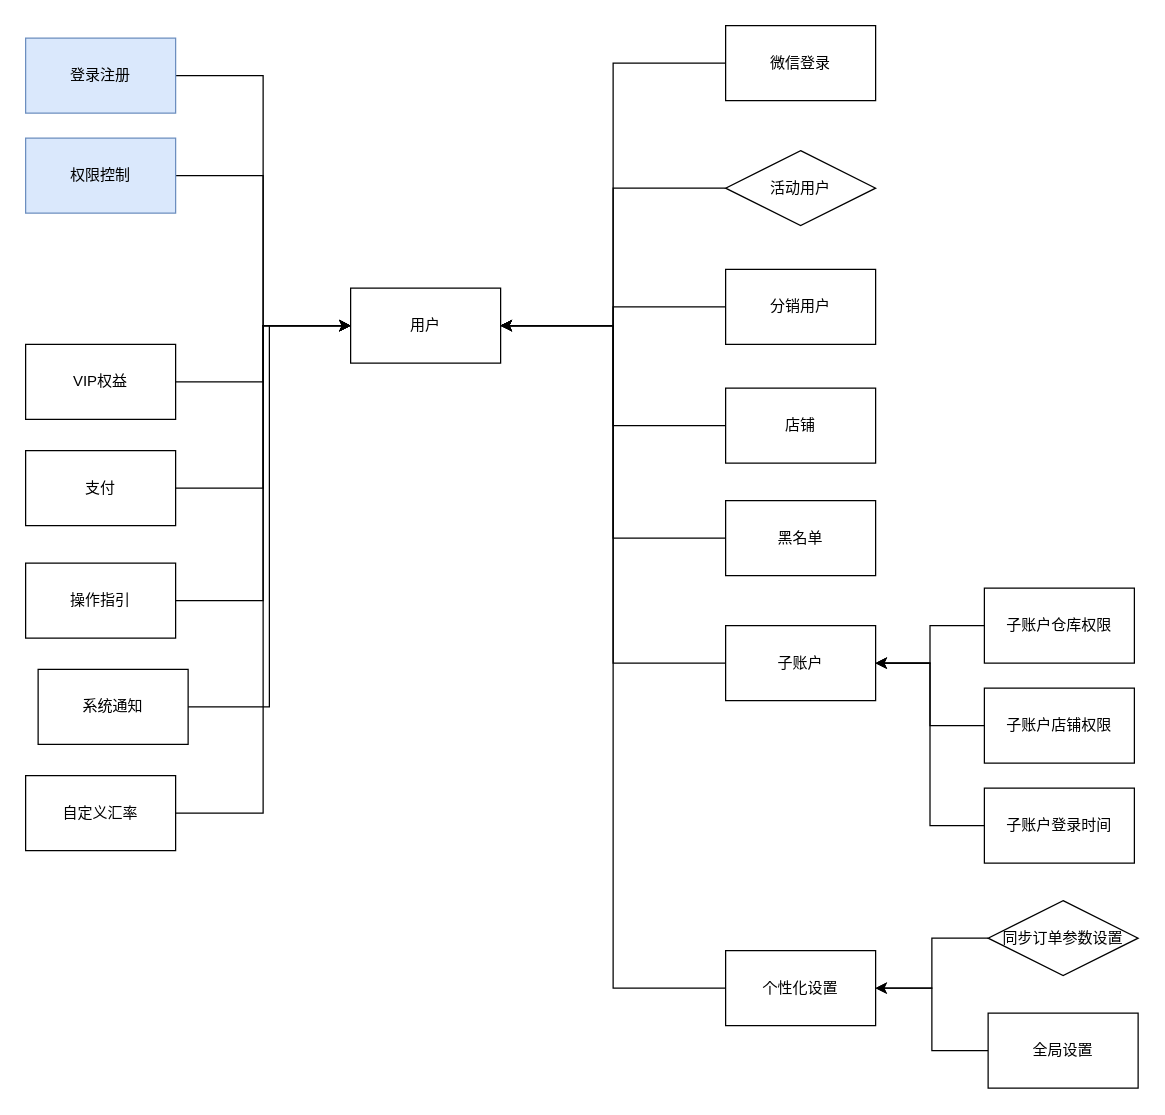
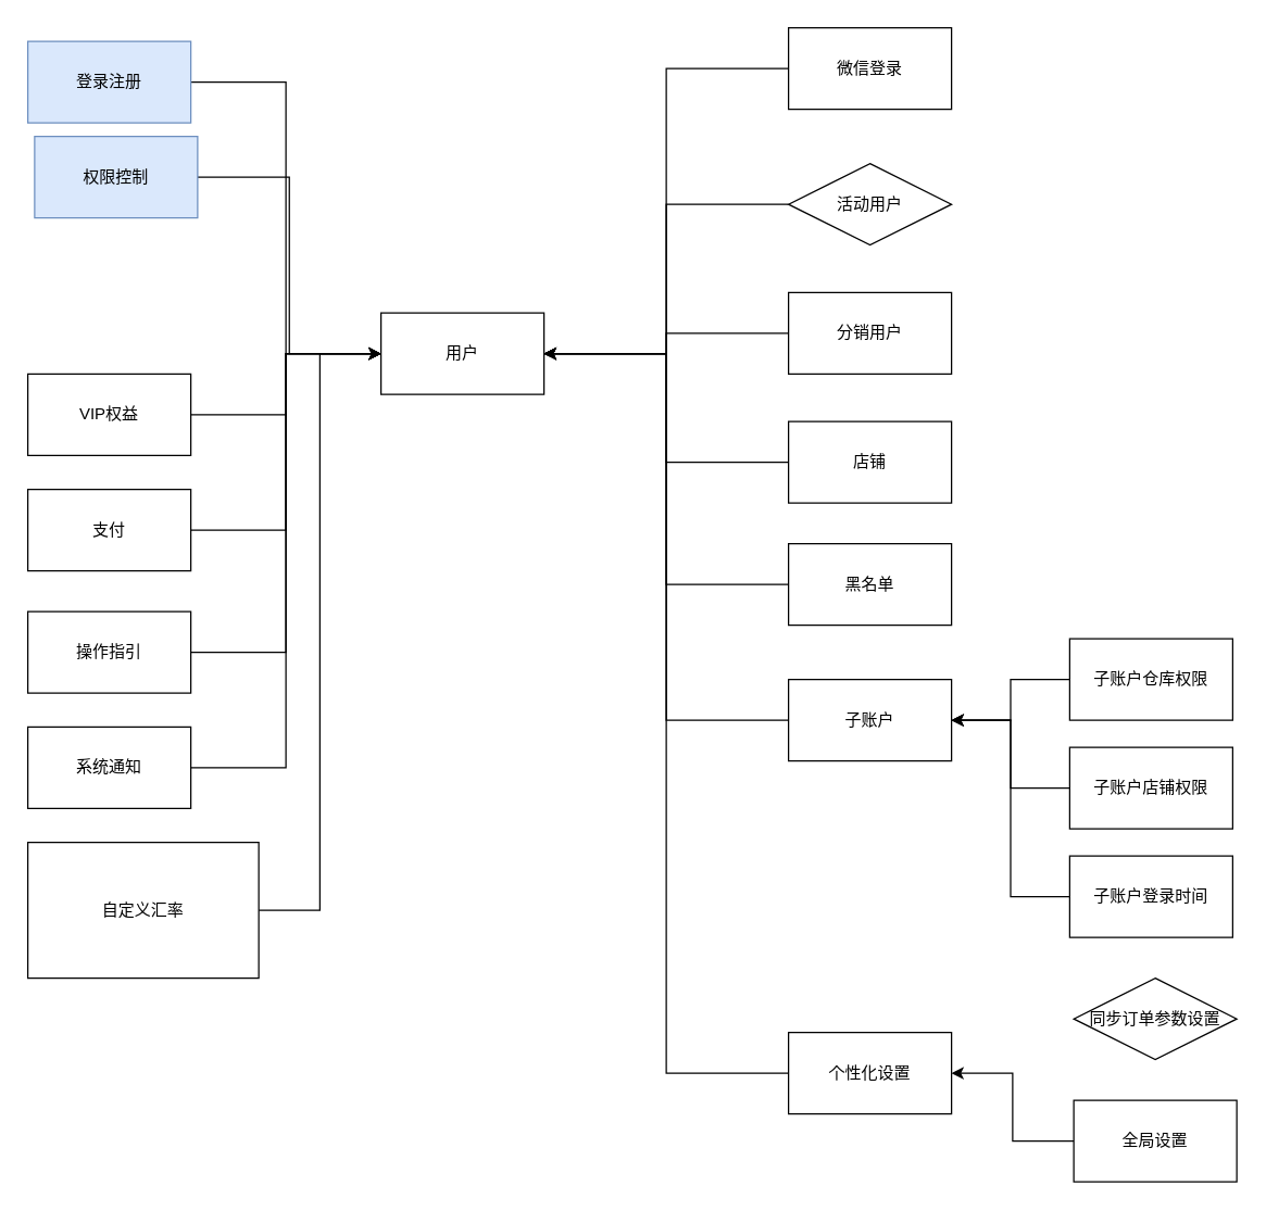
- <mxCell id="10" value="权限控制" style="rounded=0;whiteSpace=wrap;html=1;fillColor=#dae8fc;strokeColor=#6c8ebf;" vertex="1" parent="1"><mxGeometry x="20" y="110" width="120" height="60" as="geometry" /></mxCell>
+ <mxCell id="10" value="权限控制" style="rounded=0;whiteSpace=wrap;html=1;fillColor=#dae8fc;strokeColor=#6c8ebf;" vertex="1" parent="1"><mxGeometry x="25" y="100" width="120" height="60" as="geometry" /></mxCell>
- <mxCell id="28" value="系统通知" style="rounded=0;whiteSpace=wrap;html=1;" vertex="1" parent="1"><mxGeometry x="30" y="535" width="120" height="60" as="geometry" /></mxCell>
+ <mxCell id="28" value="系统通知" style="rounded=0;whiteSpace=wrap;html=1;" vertex="1" parent="1"><mxGeometry x="20" y="535" width="120" height="60" as="geometry" /></mxCell>
- <mxCell id="30" value="自定义汇率" style="rounded=0;whiteSpace=wrap;html=1;" vertex="1" parent="1"><mxGeometry x="20" y="620" width="120" height="60" as="geometry" /></mxCell>
+ <mxCell id="30" value="自定义汇率" style="rounded=0;whiteSpace=wrap;html=1;" vertex="1" parent="1"><mxGeometry x="20" y="620" width="170" height="100" as="geometry" /></mxCell>
- <mxCell id="19" style="edgeStyle=orthogonalEdgeStyle;rounded=0;orthogonalLoop=1;jettySize=auto;html=1;exitX=0;exitY=0.5;exitDx=0;exitDy=0;entryX=1;entryY=0.5;entryDx=0;entryDy=0;" edge="1" parent="1" source="20" target="38"><mxGeometry relative="1" as="geometry" /></mxCell>
